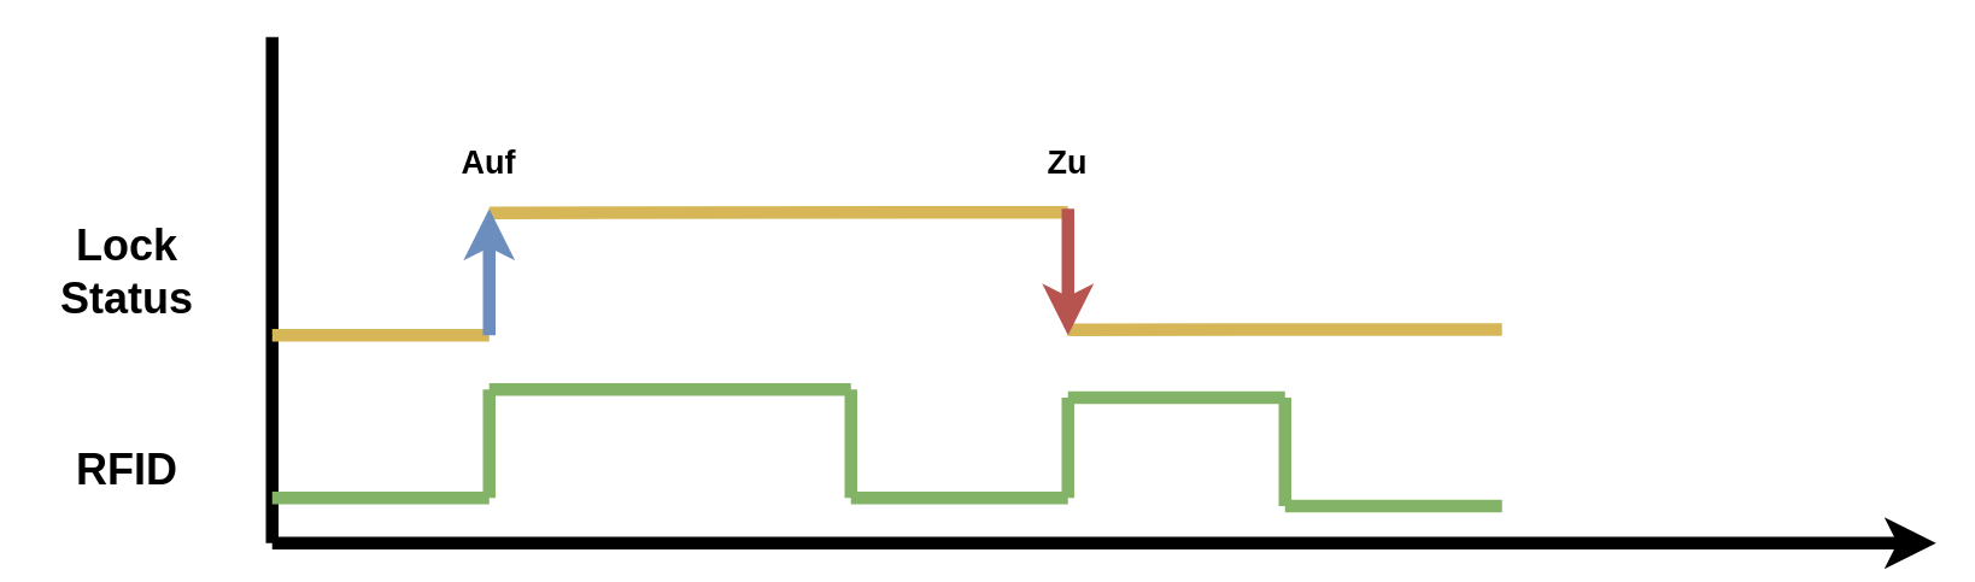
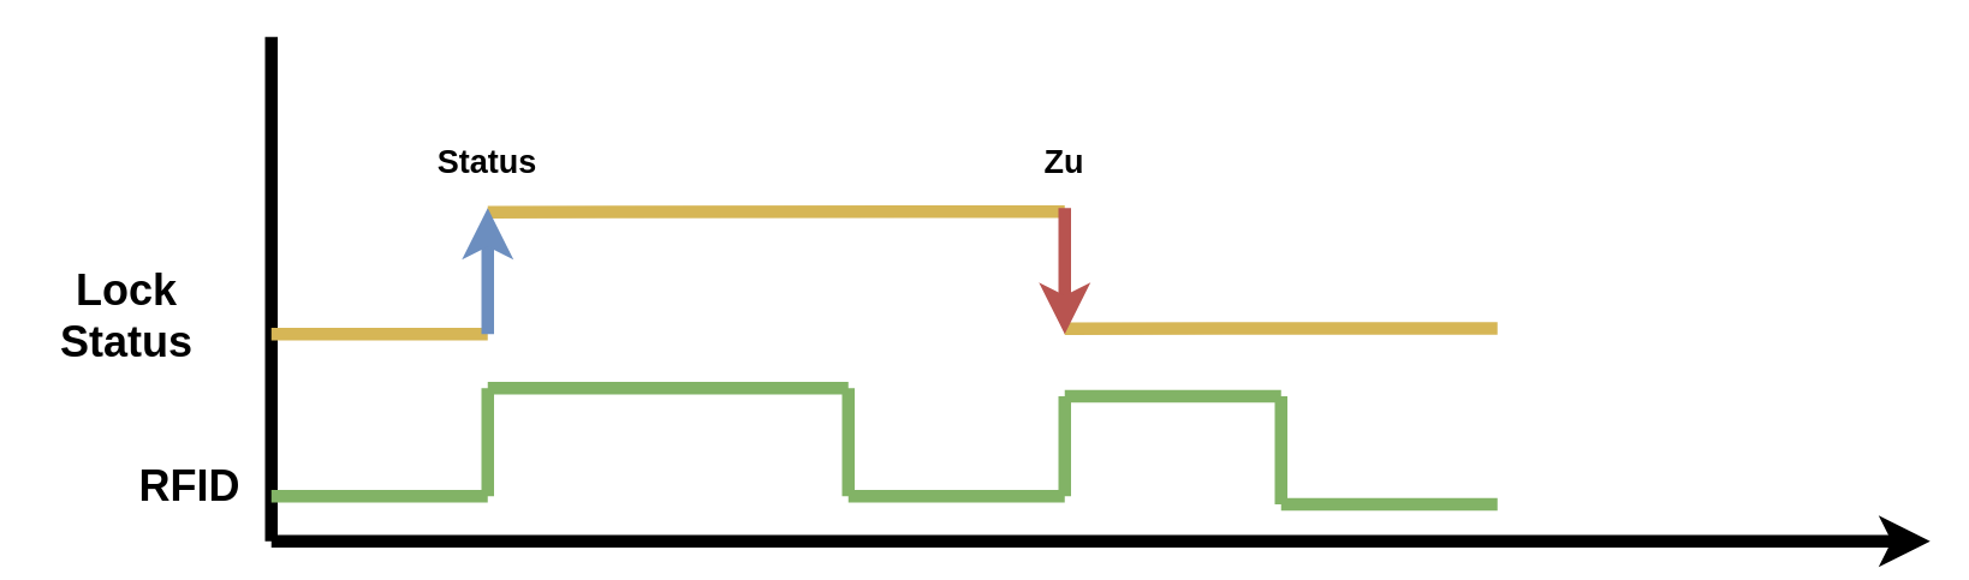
- <mxCell id="20" value="&lt;h2&gt;Auf&lt;/h2&gt;" style="text;html=1;strokeColor=none;fillColor=none;align=center;verticalAlign=middle;whiteSpace=wrap;rounded=0;" parent="1" vertex="1"><mxGeometry x="240" y="75" width="60" height="30" as="geometry" /></mxCell>
+ <mxCell id="20" value="&lt;h2&gt;Status&lt;/h2&gt;" style="text;html=1;strokeColor=none;fillColor=none;align=center;verticalAlign=middle;whiteSpace=wrap;rounded=0;" parent="1" vertex="1"><mxGeometry x="240" y="75" width="60" height="30" as="geometry" /></mxCell>
- <mxCell id="11" value="&lt;h1&gt;Lock Status&lt;/h1&gt;" style="text;html=1;strokeColor=none;fillColor=none;align=center;verticalAlign=middle;whiteSpace=wrap;rounded=0;" parent="1" vertex="1"><mxGeometry x="20" y="135" width="100" height="30" as="geometry" /></mxCell>
+ <mxCell id="11" value="&lt;h1&gt;Lock Status&lt;/h1&gt;" style="text;html=1;strokeColor=none;fillColor=none;align=center;verticalAlign=middle;whiteSpace=wrap;rounded=0;" parent="1" vertex="1"><mxGeometry x="20" y="160" width="100" height="30" as="geometry" /></mxCell>
- <mxCell id="16" value="&lt;h1&gt;RFID&lt;/h1&gt;" style="text;html=1;strokeColor=none;fillColor=none;align=center;verticalAlign=middle;whiteSpace=wrap;rounded=0;" parent="1" vertex="1"><mxGeometry x="40" y="245" width="60" height="30" as="geometry" /></mxCell>
+ <mxCell id="16" value="&lt;h1&gt;RFID&lt;/h1&gt;" style="text;html=1;strokeColor=none;fillColor=none;align=center;verticalAlign=middle;whiteSpace=wrap;rounded=0;" parent="1" vertex="1"><mxGeometry x="75" y="255" width="60" height="30" as="geometry" /></mxCell>
